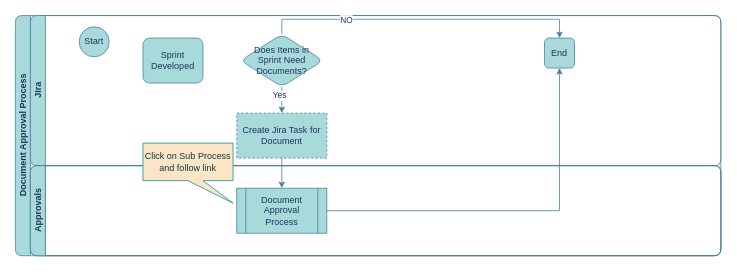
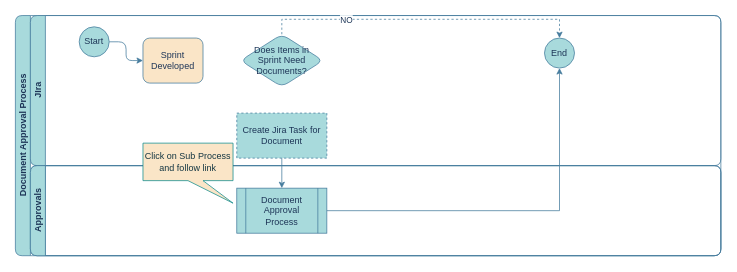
- <mxCell id="8" style="edgeStyle=orthogonalEdgeStyle;rounded=0;orthogonalLoop=1;jettySize=auto;html=1;exitX=0.5;exitY=0;exitDx=0;exitDy=0;entryX=0.5;entryY=0;entryDx=0;entryDy=0;strokeColor=#457B9D;fontColor=#1D3557;fillColor=#A8DADC;" parent="3" source="10" target="7" edge="1"><mxGeometry relative="1" as="geometry" /></mxCell>
+ <mxCell id="8" style="edgeStyle=orthogonalEdgeStyle;rounded=0;orthogonalLoop=1;jettySize=auto;html=1;exitX=0.5;exitY=0;exitDx=0;exitDy=0;entryX=0.5;entryY=0;entryDx=0;entryDy=0;strokeColor=#457B9D;fontColor=#1D3557;fillColor=#A8DADC;dashed=1;" parent="3" source="10" target="7" edge="1"><mxGeometry relative="1" as="geometry" /></mxCell>
+ <mxCell id="4" value="" style="edgeStyle=orthogonalEdgeStyle;rounded=1;orthogonalLoop=1;jettySize=auto;html=1;labelBackgroundColor=none;fontColor=default;strokeColor=#457B9D;" parent="3" source="5" target="6" edge="1"><mxGeometry relative="1" as="geometry" /></mxCell>
- <mxCell id="7" value="End" style="whiteSpace=wrap;html=1;labelBackgroundColor=none;fillColor=#A8DADC;strokeColor=#457B9D;fontColor=#1D3557;rounded=1;" parent="3" vertex="1"><mxGeometry x="685" y="30" width="40" height="40" as="geometry" /></mxCell>
+ <mxCell id="7" value="End" style="ellipse;whiteSpace=wrap;html=1;labelBackgroundColor=none;rounded=1;fillColor=#A8DADC;strokeColor=#457B9D;fontColor=#1D3557;" parent="3" vertex="1"><mxGeometry x="685" y="30" width="40" height="40" as="geometry" /></mxCell>
- <mxCell id="6" value="Sprint Developed" style="rounded=1;whiteSpace=wrap;html=1;fontFamily=Helvetica;fontSize=12;align=center;labelBackgroundColor=none;fillColor=#A8DADC;strokeColor=#457B9D;fontColor=#1D3557;" parent="3" vertex="1"><mxGeometry x="150" y="30" width="80" height="60" as="geometry" /></mxCell>
+ <mxCell id="6" value="Sprint Developed" style="rounded=1;whiteSpace=wrap;html=1;fontFamily=Helvetica;fontSize=12;align=center;labelBackgroundColor=none;fillColor=#fae5c7;strokeColor=#457B9D;fontColor=#1D3557;" parent="3" vertex="1"><mxGeometry x="150" y="30" width="80" height="60" as="geometry" /></mxCell>
- <mxCell id="12" style="edgeStyle=orthogonalEdgeStyle;rounded=0;orthogonalLoop=1;jettySize=auto;html=1;exitX=0.5;exitY=1;exitDx=0;exitDy=0;strokeColor=#457B9D;fontColor=#1D3557;fillColor=#A8DADC;entryX=0.5;entryY=0;entryDx=0;entryDy=0;" parent="3" source="10" target="11" edge="1"><mxGeometry relative="1" as="geometry"><mxPoint x="340" y="120" as="targetPoint" /></mxGeometry></mxCell>
- <mxCell id="13" value="Yes" style="edgeLabel;html=1;align=center;verticalAlign=middle;resizable=0;points=[];fontColor=#1D3557;" parent="12" vertex="1" connectable="0"><mxGeometry x="-0.378" y="-4" relative="1" as="geometry"><mxPoint as="offset" /></mxGeometry></mxCell>
